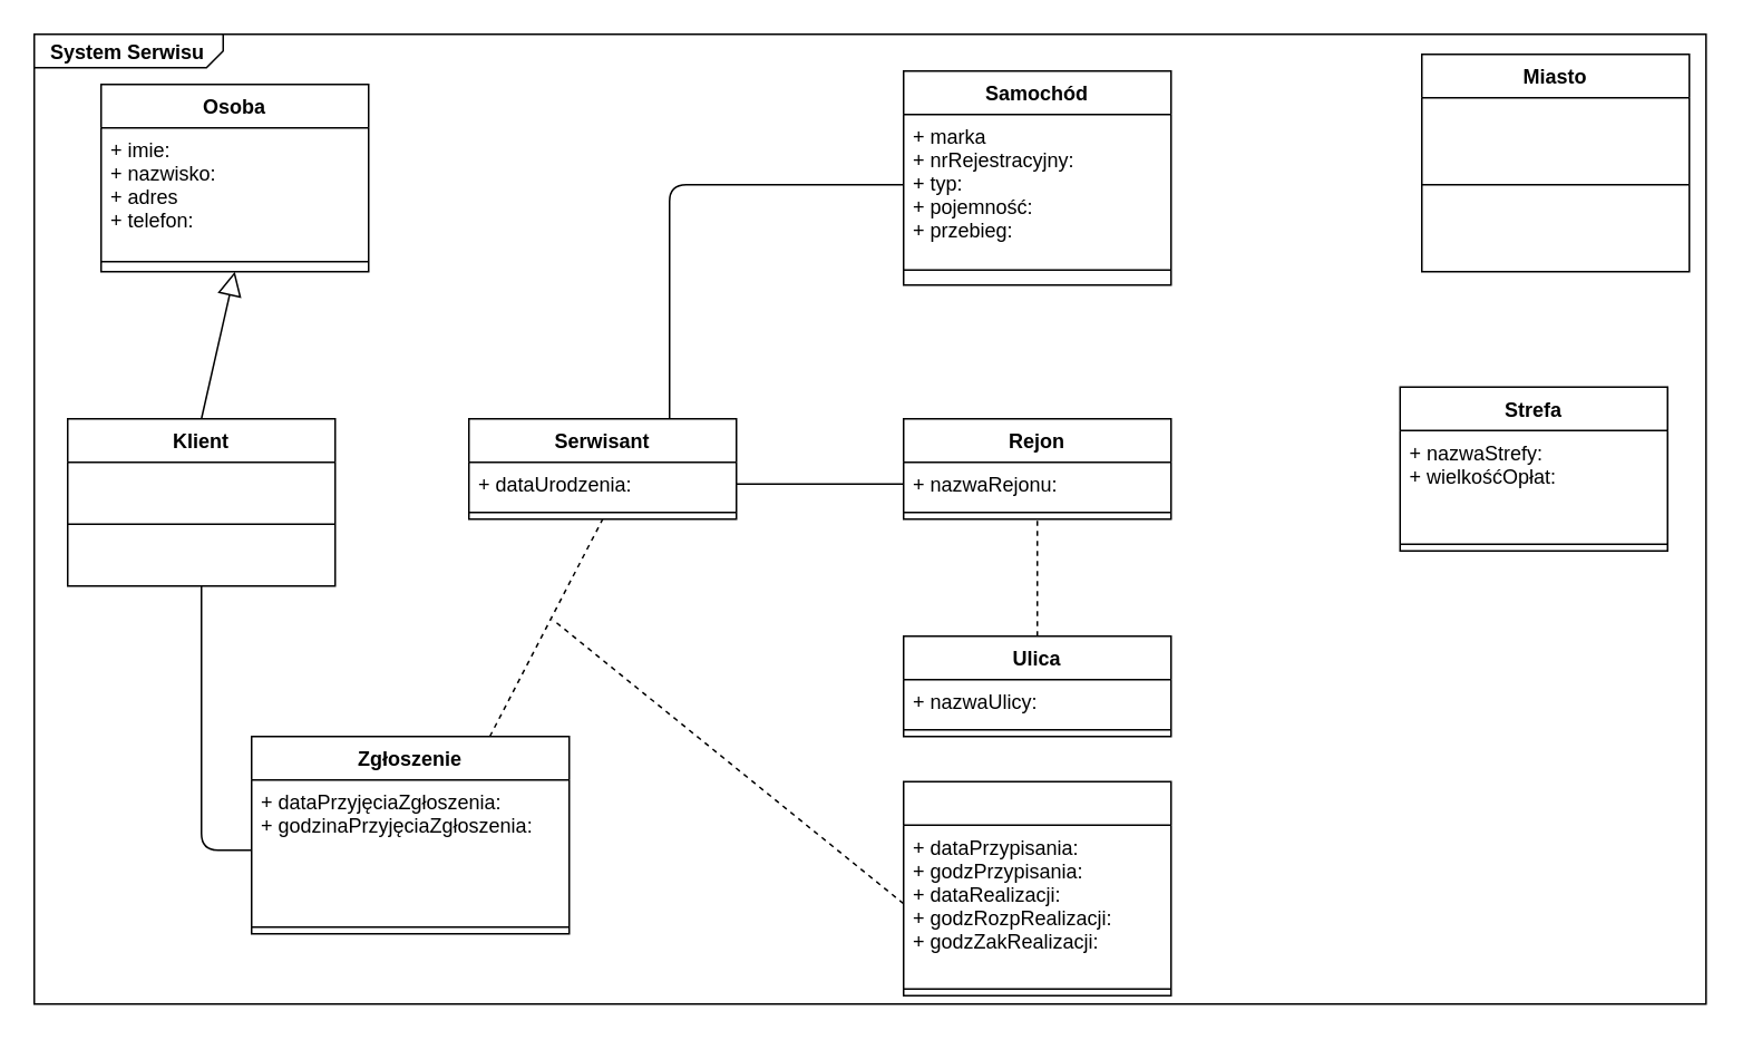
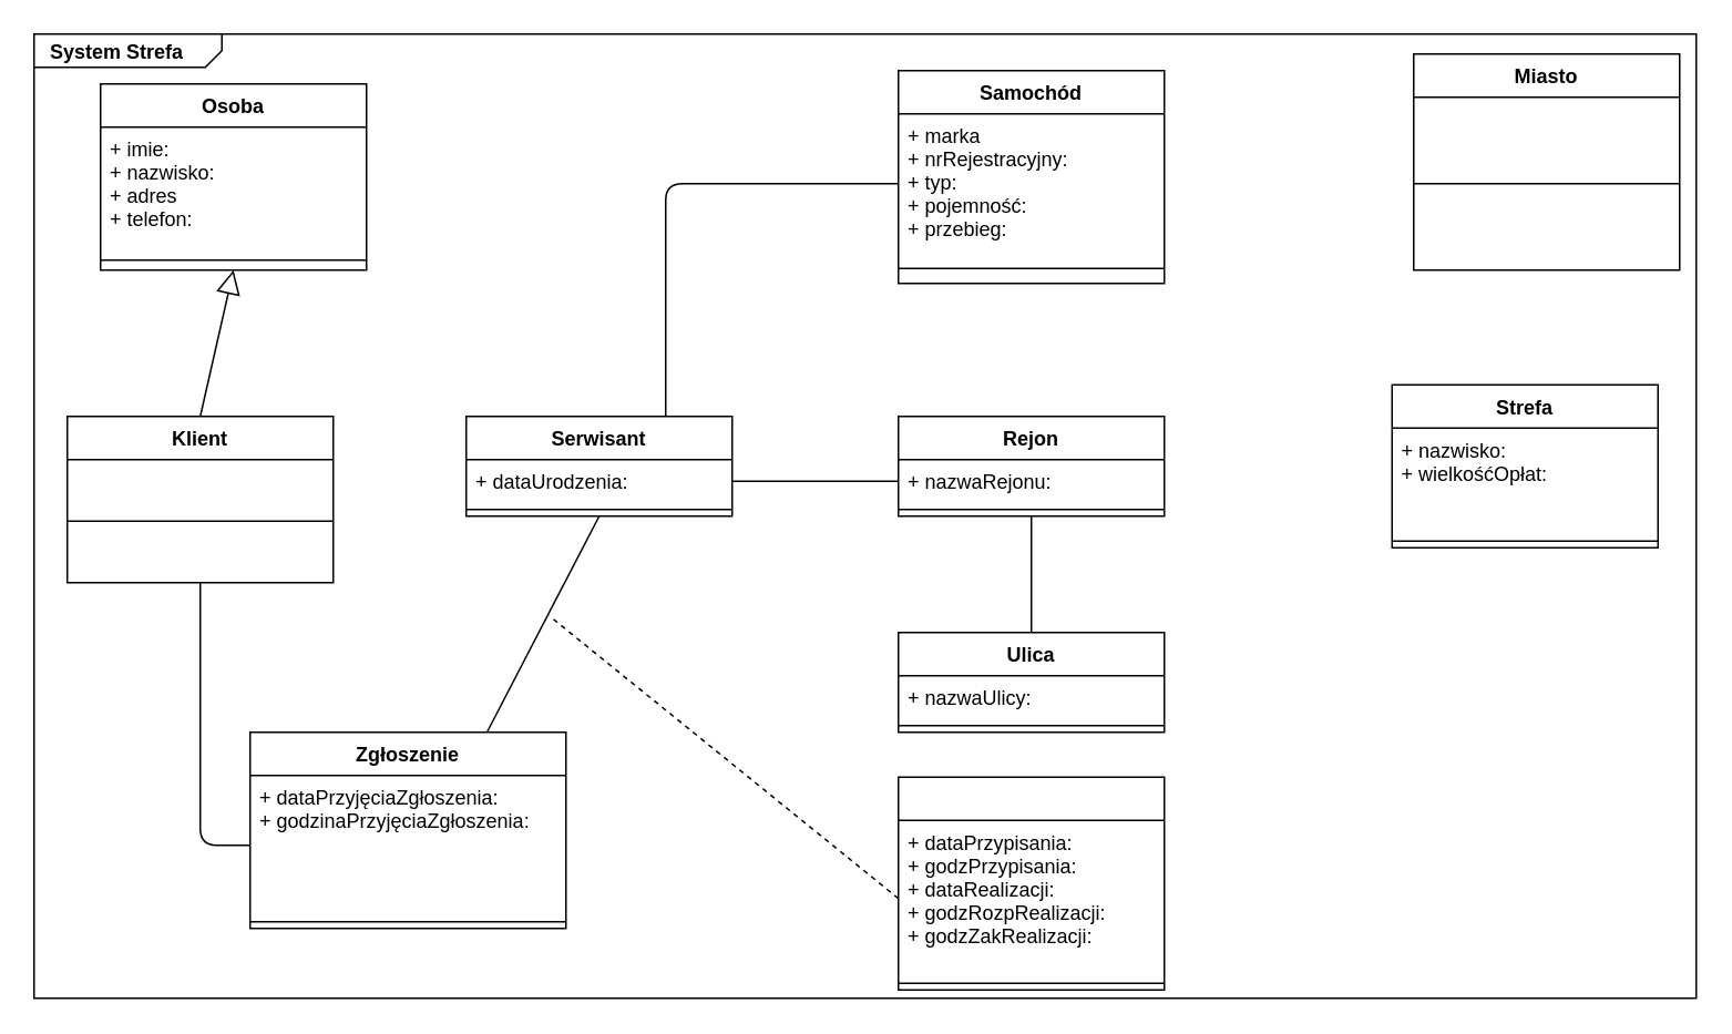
- <mxCell id="3" value="&lt;p style=&quot;margin: 0px ; margin-top: 4px ; margin-left: 10px ; text-align: left&quot;&gt;&lt;b&gt;System Serwisu&lt;/b&gt;&lt;/p&gt;" style="html=1;strokeWidth=1;shape=mxgraph.sysml.package;html=1;overflow=fill;whiteSpace=wrap;labelX=113.4;" vertex="1" parent="1"><mxGeometry x="20" y="20" width="1000" height="580" as="geometry" /></mxCell>
+ <mxCell id="3" value="&lt;p style=&quot;margin: 0px ; margin-top: 4px ; margin-left: 10px ; text-align: left&quot;&gt;&lt;b&gt;System Strefa&lt;/b&gt;&lt;/p&gt;" style="html=1;strokeWidth=1;shape=mxgraph.sysml.package;html=1;overflow=fill;whiteSpace=wrap;labelX=113.4;" vertex="1" parent="1"><mxGeometry x="20" y="20" width="1000" height="580" as="geometry" /></mxCell>
- <mxCell id="18" value="+ nazwaStrefy:&#10;+ wielkośćOpłat:" style="text;strokeColor=none;fillColor=none;align=left;verticalAlign=top;spacingLeft=4;spacingRight=4;overflow=hidden;rotatable=0;points=[[0,0.5],[1,0.5]];portConstraint=eastwest;" vertex="1" parent="17"><mxGeometry y="26" width="160" height="64" as="geometry" /></mxCell>
+ <mxCell id="18" value="+ nazwisko:&#10;+ wielkośćOpłat:" style="text;strokeColor=none;fillColor=none;align=left;verticalAlign=top;spacingLeft=4;spacingRight=4;overflow=hidden;rotatable=0;points=[[0,0.5],[1,0.5]];portConstraint=eastwest;" vertex="1" parent="17"><mxGeometry y="26" width="160" height="64" as="geometry" /></mxCell>
- <mxCell id="34" value="" style="endArrow=none;html=1;exitX=0.5;exitY=0;exitDx=0;exitDy=0;entryX=0.5;entryY=1;entryDx=0;entryDy=0;dashed=1;" edge="1" parent="1" source="23" target="20"><mxGeometry width="50" height="50" relative="1" as="geometry"><mxPoint x="620" y="370" as="sourcePoint" /><mxPoint x="670" y="320" as="targetPoint" /></mxGeometry></mxCell>
+ <mxCell id="34" value="" style="endArrow=none;html=1;exitX=0.5;exitY=0;exitDx=0;exitDy=0;entryX=0.5;entryY=1;entryDx=0;entryDy=0;" edge="1" parent="1" source="23" target="20"><mxGeometry width="50" height="50" relative="1" as="geometry"><mxPoint x="620" y="370" as="sourcePoint" /><mxPoint x="670" y="320" as="targetPoint" /></mxGeometry></mxCell>
- <mxCell id="36" value="" style="endArrow=none;html=1;entryX=0.5;entryY=1;entryDx=0;entryDy=0;exitX=0.75;exitY=0;exitDx=0;exitDy=0;dashed=1;" edge="1" parent="1" source="26" target="7"><mxGeometry width="50" height="50" relative="1" as="geometry"><mxPoint x="310" y="410" as="sourcePoint" /><mxPoint x="360" y="360" as="targetPoint" /><Array as="points" /></mxGeometry></mxCell>
+ <mxCell id="36" value="" style="endArrow=none;html=1;entryX=0.5;entryY=1;entryDx=0;entryDy=0;exitX=0.75;exitY=0;exitDx=0;exitDy=0;" edge="1" parent="1" source="26" target="7"><mxGeometry width="50" height="50" relative="1" as="geometry"><mxPoint x="310" y="410" as="sourcePoint" /><mxPoint x="360" y="360" as="targetPoint" /><Array as="points" /></mxGeometry></mxCell>
